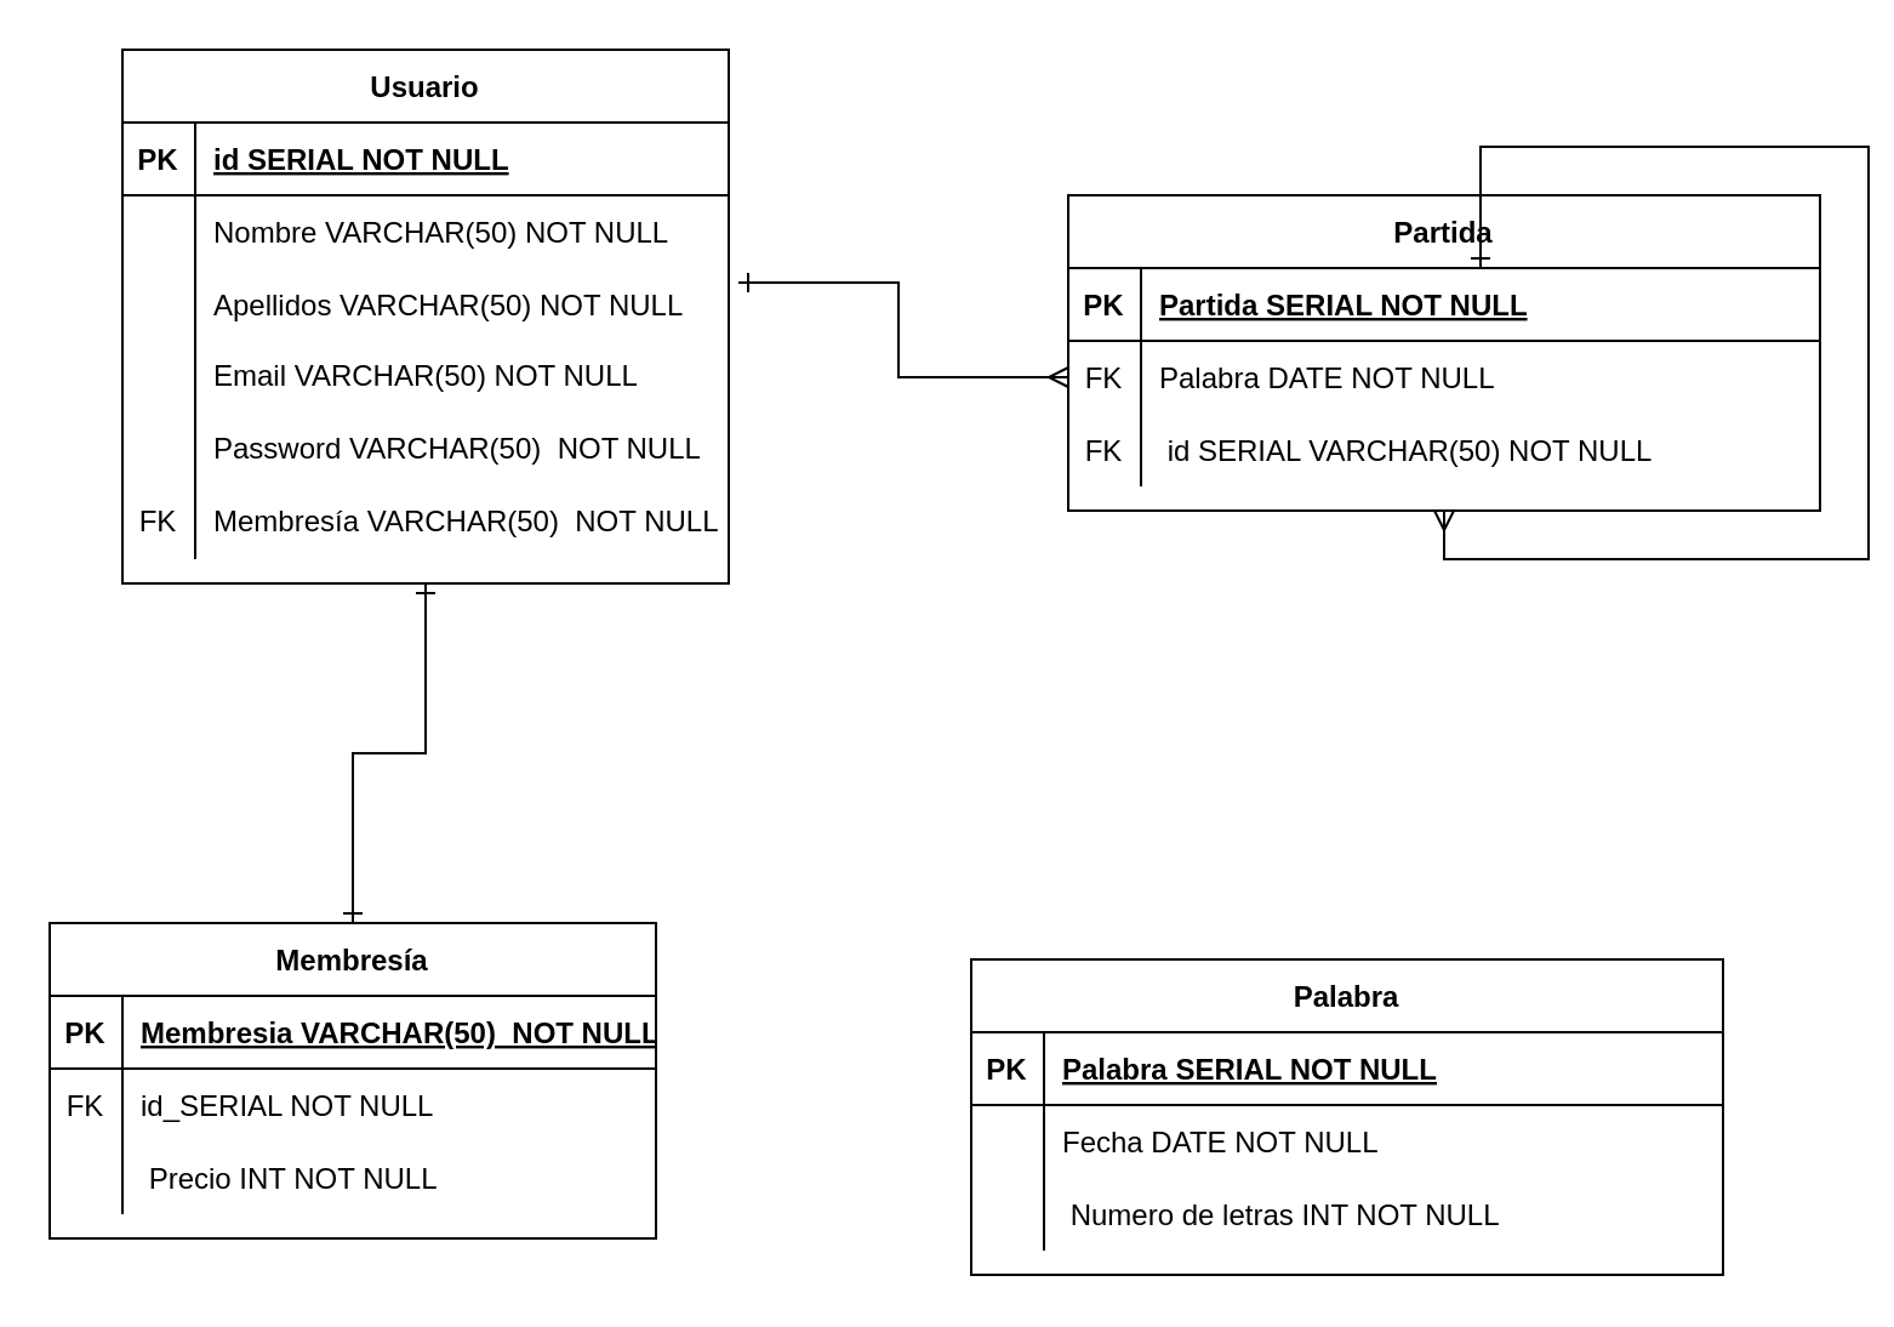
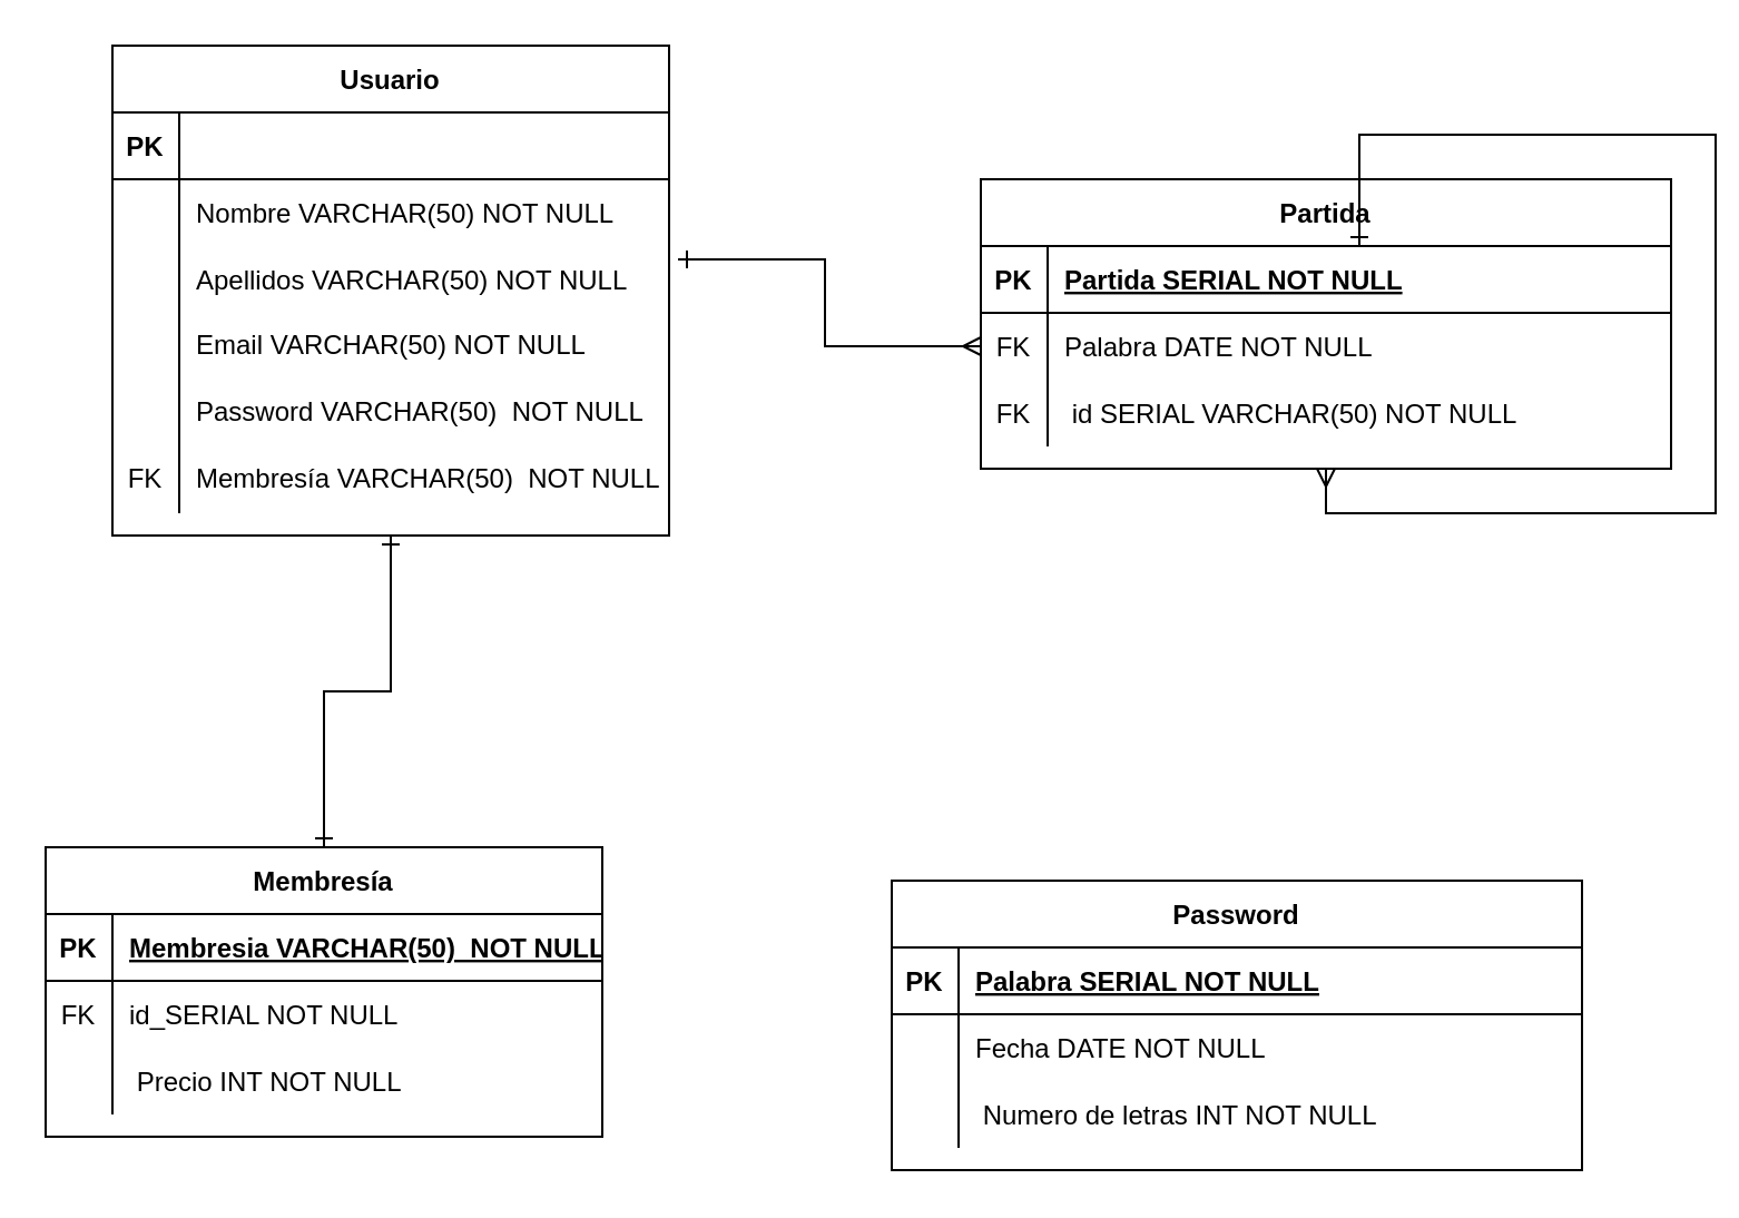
- <mxCell id="6" value="id SERIAL NOT NULL " style="shape=partialRectangle;overflow=hidden;connectable=0;fillColor=none;top=0;left=0;bottom=0;right=0;align=left;spacingLeft=6;fontStyle=5;" parent="4" vertex="1"><mxGeometry x="30" width="220" height="30" as="geometry"><mxRectangle width="220" height="30" as="alternateBounds" /></mxGeometry></mxCell>
- <mxCell id="32" value="Palabra" style="shape=table;startSize=30;container=1;collapsible=1;childLayout=tableLayout;fixedRows=1;rowLines=0;fontStyle=1;align=center;resizeLast=1;" parent="1" vertex="1"><mxGeometry x="400" y="395" width="310" height="130" as="geometry" /></mxCell>
+ <mxCell id="32" value="Password" style="shape=table;startSize=30;container=1;collapsible=1;childLayout=tableLayout;fixedRows=1;rowLines=0;fontStyle=1;align=center;resizeLast=1;" parent="1" vertex="1"><mxGeometry x="400" y="395" width="310" height="130" as="geometry" /></mxCell>
